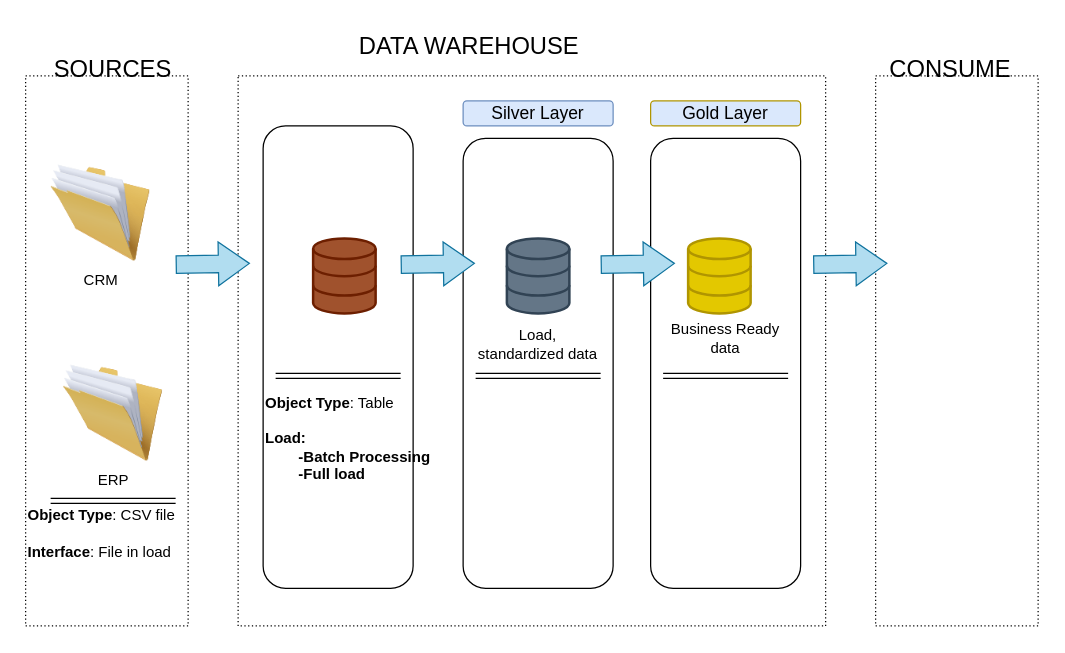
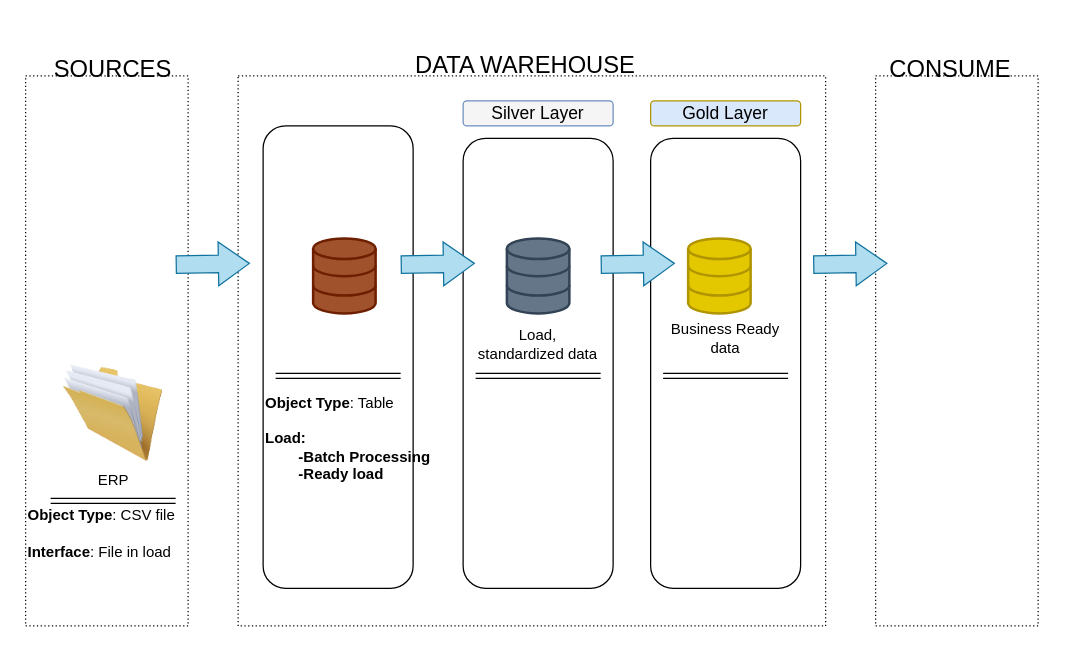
- <mxCell id="5" value="&lt;br&gt;&lt;div&gt;DATA WAREHOUSE&lt;/div&gt;" style="rounded=0;whiteSpace=wrap;html=1;fontSize=19;dashed=1;dashPattern=1 1;strokeColor=none;fillColor=none;" parent="1" vertex="1"><mxGeometry x="245" y="5" width="260" height="40" as="geometry" /></mxCell>
+ <mxCell id="5" value="&lt;br&gt;&lt;div&gt;DATA WAREHOUSE&lt;/div&gt;" style="rounded=0;whiteSpace=wrap;html=1;fontSize=19;dashed=1;dashPattern=1 1;strokeColor=none;fillColor=none;" parent="1" vertex="1"><mxGeometry x="290" y="20" width="260" height="40" as="geometry" /></mxCell>
- <mxCell id="9" value="Silver Layer" style="rounded=1;whiteSpace=wrap;html=1;fillColor=#dae8fc;strokeColor=#6c8ebf;fontSize=14;" parent="1" vertex="1"><mxGeometry x="370" y="80" width="120" height="20" as="geometry" /></mxCell>
+ <mxCell id="9" value="Silver Layer" style="rounded=1;whiteSpace=wrap;html=1;fillColor=#f5f5f5;strokeColor=#6c8ebf;fontSize=14;" parent="1" vertex="1"><mxGeometry x="370" y="80" width="120" height="20" as="geometry" /></mxCell>
- <mxCell id="13" value="CRM" style="image;html=1;image=img/lib/clip_art/general/Full_Folder_128x128.png" parent="1" vertex="1"><mxGeometry x="40" y="130" width="80" height="80" as="geometry" /></mxCell>
- <mxCell id="29" value="&lt;b&gt;Object&amp;nbsp;&lt;/b&gt;&lt;span style=&quot;background-color: transparent; color: light-dark(rgb(0, 0, 0), rgb(255, 255, 255));&quot;&gt;&lt;b&gt;Type&lt;/b&gt;: Table&lt;/span&gt;&lt;div&gt;&lt;br&gt;&lt;div&gt;&lt;b&gt;Load:&lt;/b&gt;&lt;/div&gt;&lt;/div&gt;&lt;div&gt;&lt;b&gt;&lt;span style=&quot;white-space: pre;&quot;&gt;&#09;&lt;/span&gt;-Batch Processing&lt;br&gt;&lt;/b&gt;&lt;/div&gt;&lt;div&gt;&lt;b&gt;&lt;span style=&quot;white-space: pre;&quot;&gt;&#09;&lt;/span&gt;-Full load&lt;br&gt;&lt;/b&gt;&lt;/div&gt;" style="text;html=1;align=left;verticalAlign=middle;whiteSpace=wrap;rounded=0;" parent="1" vertex="1"><mxGeometry x="210" y="320" width="140" height="60" as="geometry" /></mxCell>
+ <mxCell id="29" value="&lt;b&gt;Object&amp;nbsp;&lt;/b&gt;&lt;span style=&quot;background-color: transparent; color: light-dark(rgb(0, 0, 0), rgb(255, 255, 255));&quot;&gt;&lt;b&gt;Type&lt;/b&gt;: Table&lt;/span&gt;&lt;div&gt;&lt;br&gt;&lt;div&gt;&lt;b&gt;Load:&lt;/b&gt;&lt;/div&gt;&lt;/div&gt;&lt;div&gt;&lt;b&gt;&lt;span style=&quot;white-space: pre;&quot;&gt;&#09;&lt;/span&gt;-Batch Processing&lt;br&gt;&lt;/b&gt;&lt;/div&gt;&lt;div&gt;&lt;b&gt;&lt;span style=&quot;white-space: pre;&quot;&gt;&#09;&lt;/span&gt;-Ready load&lt;br&gt;&lt;/b&gt;&lt;/div&gt;" style="text;html=1;align=left;verticalAlign=middle;whiteSpace=wrap;rounded=0;" parent="1" vertex="1"><mxGeometry x="210" y="320" width="140" height="60" as="geometry" /></mxCell>
